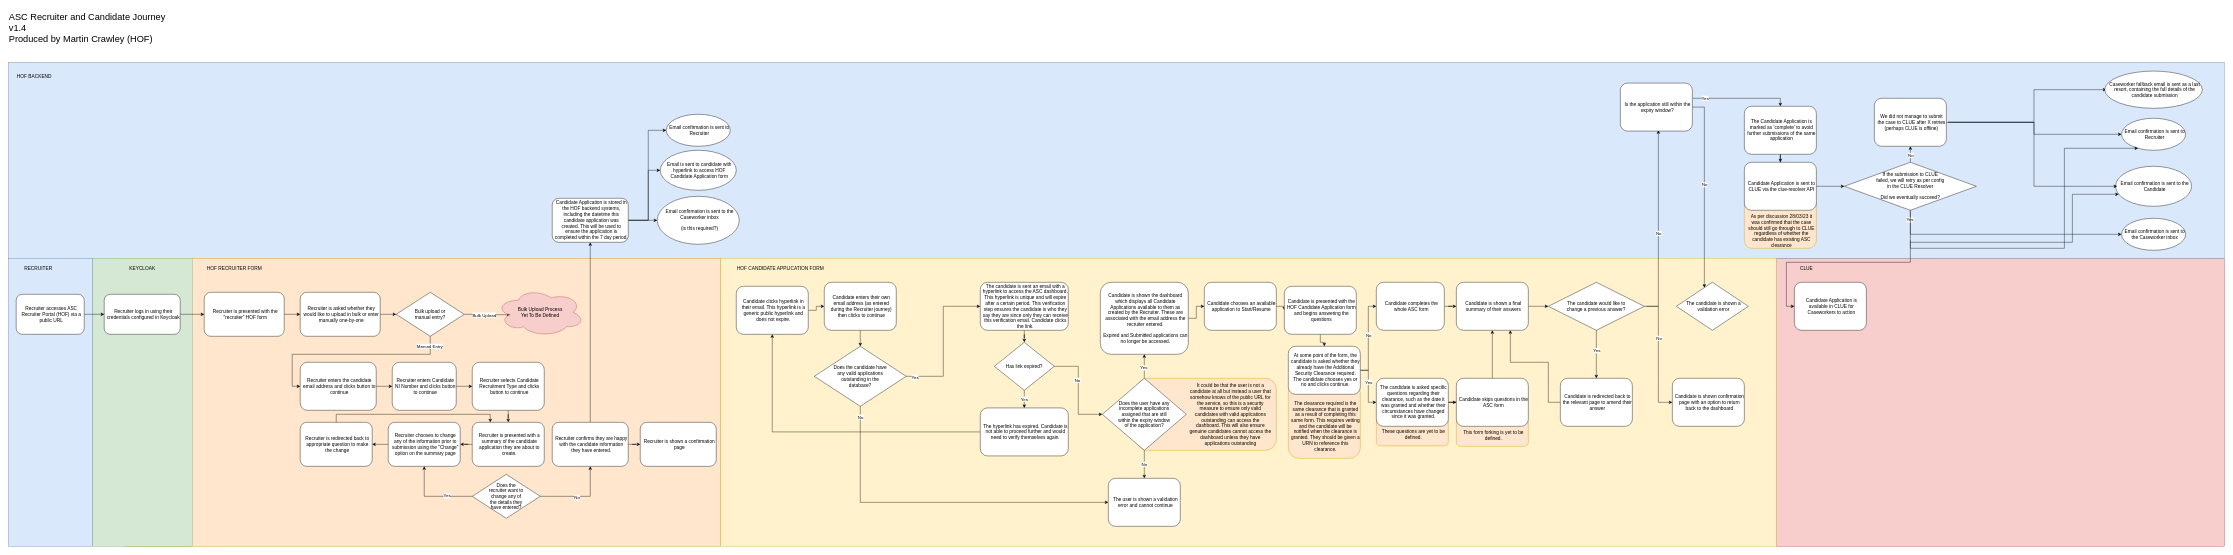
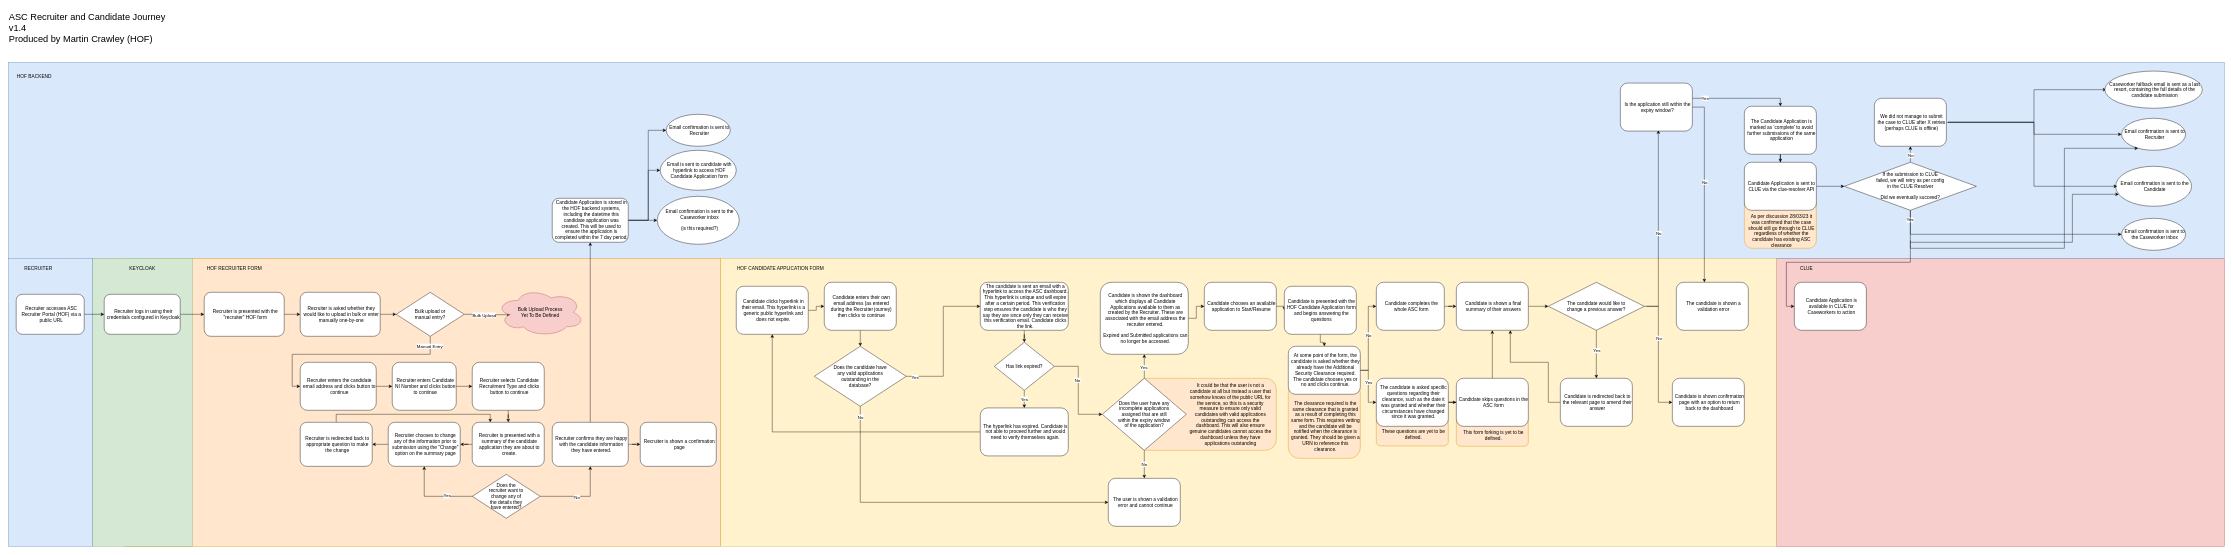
- <mxCell id="111" value="The candidate is shown a validation error" style="rhombus;whiteSpace=wrap;html=1;spacingLeft=5;spacingBottom=5;spacingRight=-1;spacingTop=5;" parent="1" vertex="1"><mxGeometry x="4190" y="705" width="180" height="120" as="geometry" /></mxCell>
+ <mxCell id="111" value="The candidate is shown a validation error" style="whiteSpace=wrap;html=1;rounded=1;spacingLeft=5;spacingBottom=5;spacingRight=-1;spacingTop=5;" parent="1" vertex="1"><mxGeometry x="4190" y="705" width="180" height="120" as="geometry" /></mxCell>
